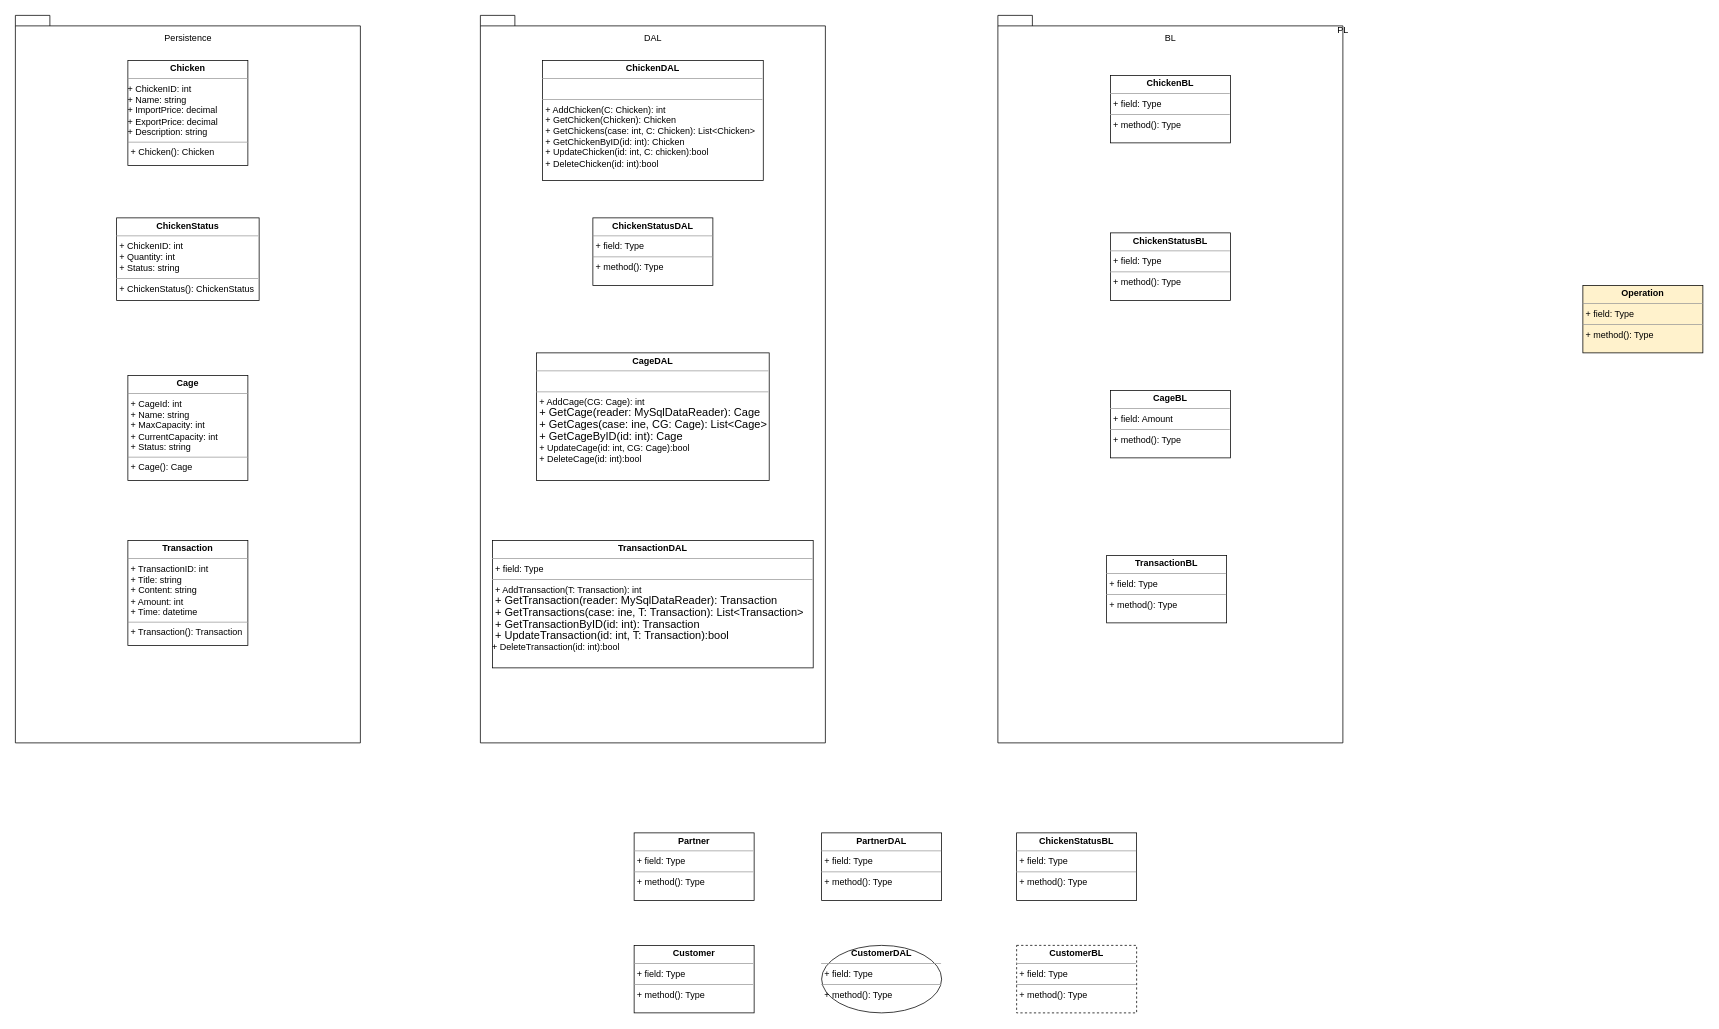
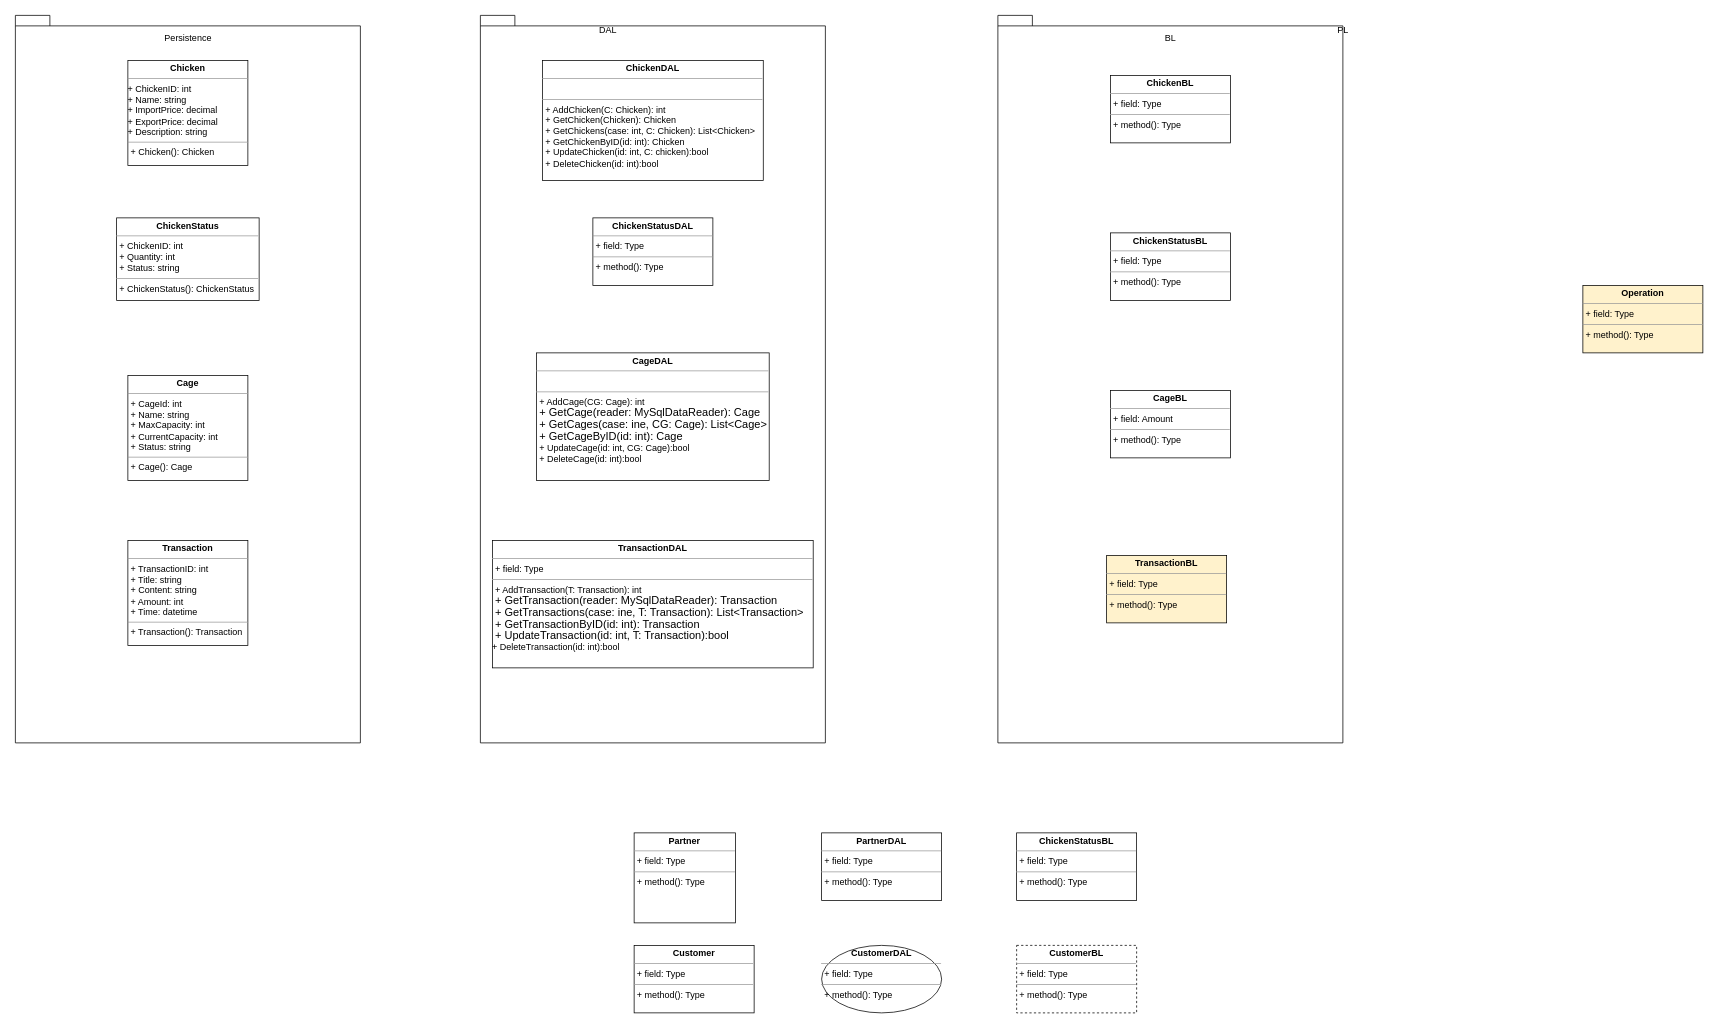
- <mxCell id="24" value="DAL" style="text;html=1;align=center;verticalAlign=middle;resizable=0;points=[];autosize=1;strokeColor=none;fillColor=none;fontSize=12;" parent="1" vertex="1"><mxGeometry x="850" y="40" width="40" height="20" as="geometry" /></mxCell>
+ <mxCell id="24" value="DAL" style="text;html=1;align=center;verticalAlign=middle;resizable=0;points=[];autosize=1;strokeColor=none;fillColor=none;fontSize=12;" parent="1" vertex="1"><mxGeometry x="790" y="30" width="40" height="20" as="geometry" /></mxCell>
- <mxCell id="22" value="&lt;p style=&quot;margin:0px;margin-top:4px;text-align:center;&quot;&gt;&lt;span style=&quot;&quot;&gt;&lt;b&gt;TransactionBL&lt;/b&gt;&lt;/span&gt;&lt;br&gt;&lt;/p&gt;&lt;hr size=&quot;1&quot;&gt;&lt;p style=&quot;margin:0px;margin-left:4px;&quot;&gt;+ field: Type&lt;/p&gt;&lt;hr size=&quot;1&quot;&gt;&lt;p style=&quot;margin:0px;margin-left:4px;&quot;&gt;+ method(): Type&lt;/p&gt;" style="verticalAlign=top;align=left;overflow=fill;fontSize=12;fontFamily=Helvetica;html=1;" parent="1" vertex="1"><mxGeometry x="1475" y="740" width="160" height="90" as="geometry" /></mxCell>
+ <mxCell id="22" value="&lt;p style=&quot;margin:0px;margin-top:4px;text-align:center;&quot;&gt;&lt;span style=&quot;&quot;&gt;&lt;b&gt;TransactionBL&lt;/b&gt;&lt;/span&gt;&lt;br&gt;&lt;/p&gt;&lt;hr size=&quot;1&quot;&gt;&lt;p style=&quot;margin:0px;margin-left:4px;&quot;&gt;+ field: Type&lt;/p&gt;&lt;hr size=&quot;1&quot;&gt;&lt;p style=&quot;margin:0px;margin-left:4px;&quot;&gt;+ method(): Type&lt;/p&gt;" style="verticalAlign=top;align=left;overflow=fill;fontSize=12;fontFamily=Helvetica;html=1;fillColor=#fff2cc;" parent="1" vertex="1"><mxGeometry x="1475" y="740" width="160" height="90" as="geometry" /></mxCell>
- <mxCell id="15" value="&lt;p style=&quot;margin:0px;margin-top:4px;text-align:center;&quot;&gt;&lt;span style=&quot;font-weight: 700;&quot;&gt;Partner&lt;/span&gt;&lt;br&gt;&lt;/p&gt;&lt;hr size=&quot;1&quot;&gt;&lt;p style=&quot;margin:0px;margin-left:4px;&quot;&gt;+ field: Type&lt;/p&gt;&lt;hr size=&quot;1&quot;&gt;&lt;p style=&quot;margin:0px;margin-left:4px;&quot;&gt;+ method(): Type&lt;/p&gt;" style="verticalAlign=top;align=left;overflow=fill;fontSize=12;fontFamily=Helvetica;html=1;" parent="1" vertex="1"><mxGeometry x="845" y="1110" width="160" height="90" as="geometry" /></mxCell>
+ <mxCell id="15" value="&lt;p style=&quot;margin:0px;margin-top:4px;text-align:center;&quot;&gt;&lt;span style=&quot;font-weight: 700;&quot;&gt;Partner&lt;/span&gt;&lt;br&gt;&lt;/p&gt;&lt;hr size=&quot;1&quot;&gt;&lt;p style=&quot;margin:0px;margin-left:4px;&quot;&gt;+ field: Type&lt;/p&gt;&lt;hr size=&quot;1&quot;&gt;&lt;p style=&quot;margin:0px;margin-left:4px;&quot;&gt;+ method(): Type&lt;/p&gt;" style="verticalAlign=top;align=left;overflow=fill;fontSize=12;fontFamily=Helvetica;html=1;" parent="1" vertex="1"><mxGeometry x="845" y="1110" width="135" height="120" as="geometry" /></mxCell>
